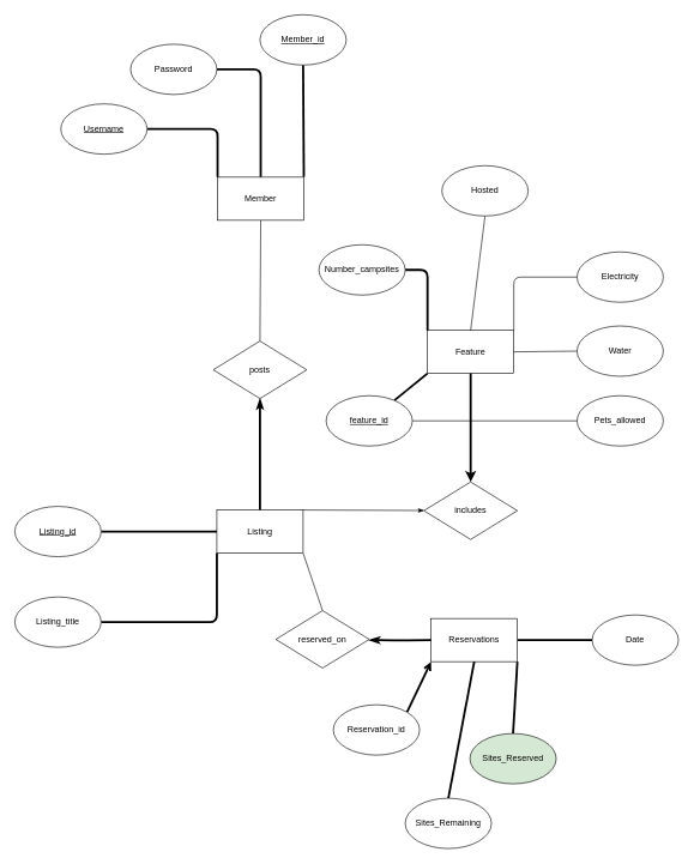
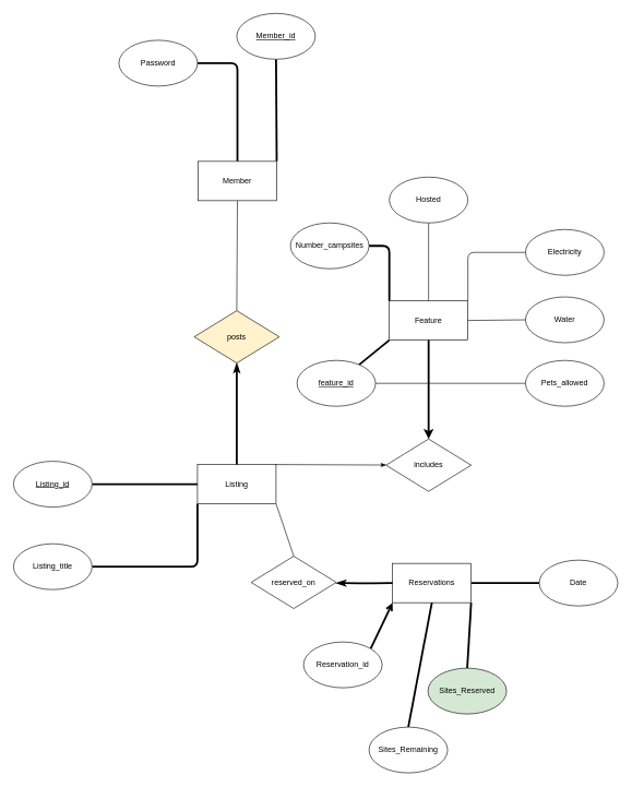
- <mxCell id="14" value="&lt;u&gt;Username&lt;/u&gt;" style="ellipse;whiteSpace=wrap;html=1;" parent="1" vertex="1"><mxGeometry x="84" y="144" width="120" height="70" as="geometry" /></mxCell>
- <mxCell id="13" style="edgeStyle=orthogonalEdgeStyle;html=1;exitX=1;exitY=0.5;exitDx=0;exitDy=0;strokeWidth=3;endArrow=none;endFill=0;entryX=0;entryY=0;entryDx=0;entryDy=0;" parent="1" source="14" target="4" edge="1"><mxGeometry relative="1" as="geometry"><mxPoint x="203" y="340" as="targetPoint" /></mxGeometry></mxCell>
- <mxCell id="26" value="Hosted" style="ellipse;whiteSpace=wrap;html=1;" parent="1" vertex="1"><mxGeometry x="614" y="230" width="120" height="70" as="geometry" /></mxCell>
+ <mxCell id="26" value="Hosted" style="ellipse;whiteSpace=wrap;html=1;" parent="1" vertex="1"><mxGeometry x="594" width="120" height="70" as="geometry" y="270" /></mxCell>
- <mxCell id="9" value="posts" style="rhombus;whiteSpace=wrap;html=1;" parent="1" vertex="1"><mxGeometry x="296" y="474" width="130" height="80" as="geometry" /></mxCell>
+ <mxCell id="9" value="posts" style="rhombus;whiteSpace=wrap;html=1;fillColor=#fff2cc;" parent="1" vertex="1"><mxGeometry x="296" y="474" width="130" height="80" as="geometry" /></mxCell>
